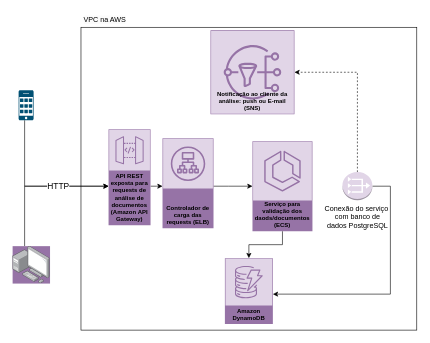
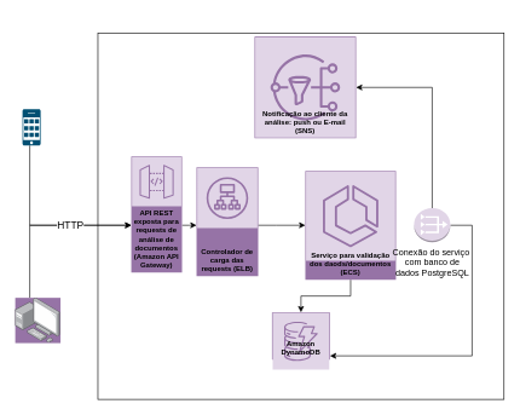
- <mxCell id="7" value="&lt;span style=&quot;color: rgb(0, 0, 0); font-family: Helvetica; font-size: 12px; font-style: normal; font-variant-ligatures: normal; font-variant-caps: normal; font-weight: 400; letter-spacing: normal; orphans: 2; text-align: center; text-indent: 0px; text-transform: none; widows: 2; word-spacing: 0px; -webkit-text-stroke-width: 0px; white-space: normal; background-color: rgb(251, 251, 251); text-decoration-thickness: initial; text-decoration-style: initial; text-decoration-color: initial; display: inline !important; float: none;&quot;&gt;VPC na AWS&lt;/span&gt;" style="text;html=1;align=center;verticalAlign=middle;whiteSpace=wrap;rounded=0;" vertex="1" parent="1"><mxGeometry x="134" y="20" width="80" height="25" as="geometry" /></mxCell>
- <mxCell id="11" style="edgeStyle=orthogonalEdgeStyle;rounded=0;orthogonalLoop=1;jettySize=auto;html=1;exitX=0.5;exitY=0;exitDx=0;exitDy=0;exitPerimeter=0;dashed=1;" edge="1" parent="1" source="14" target="16"><mxGeometry relative="1" as="geometry"><Array as="points"><mxPoint x="595" y="120" /></Array></mxGeometry></mxCell>
+ <mxCell id="11" style="edgeStyle=orthogonalEdgeStyle;rounded=0;orthogonalLoop=1;jettySize=auto;html=1;exitX=0.5;exitY=0;exitDx=0;exitDy=0;exitPerimeter=0;" edge="1" parent="1" source="14" target="16"><mxGeometry relative="1" as="geometry"><Array as="points"><mxPoint x="595" y="120" /></Array></mxGeometry></mxCell>
- <mxCell id="12" value="Serviço para validação dos daods/documentos (ECS)" style="sketch=0;outlineConnect=0;strokeColor=#9673a6;fillColor=#e1d5e7;dashed=0;verticalLabelPosition=middle;verticalAlign=bottom;align=center;html=1;whiteSpace=wrap;fontSize=10;fontStyle=1;spacing=3;shape=mxgraph.aws4.productIcon;prIcon=mxgraph.aws4.ecs;" vertex="1" parent="1"><mxGeometry x="420" y="235" width="100" height="150" as="geometry" /></mxCell>
+ <mxCell id="12" value="Serviço para validação dos daods/documentos (ECS)" style="sketch=0;outlineConnect=0;strokeColor=#9673a6;fillColor=#e1d5e7;dashed=0;verticalLabelPosition=middle;verticalAlign=bottom;align=center;html=1;whiteSpace=wrap;fontSize=10;fontStyle=1;spacing=3;shape=mxgraph.aws4.productIcon;prIcon=mxgraph.aws4.ecs;" vertex="1" parent="1"><mxGeometry x="420" y="235" width="125" height="150" as="geometry" /></mxCell>
- <mxCell id="15" value="Amazon DynamoDB" style="sketch=0;outlineConnect=0;strokeColor=#9673a6;fillColor=#e1d5e7;dashed=0;verticalLabelPosition=middle;verticalAlign=bottom;align=center;html=1;whiteSpace=wrap;fontSize=10;fontStyle=1;spacing=3;shape=mxgraph.aws4.productIcon;prIcon=mxgraph.aws4.dynamodb;" vertex="1" parent="1"><mxGeometry x="374" y="430" width="80" height="110" as="geometry" /></mxCell>
+ <mxCell id="15" value="Amazon DynamoDB" style="sketch=0;outlineConnect=0;strokeColor=#9673a6;fillColor=#e1d5e7;dashed=0;verticalLabelPosition=middle;verticalAlign=bottom;align=center;html=1;whiteSpace=wrap;fontSize=10;fontStyle=1;spacing=3;shape=mxgraph.aws4.productIcon;prIcon=mxgraph.aws4.dynamodb;" vertex="1" parent="1"><mxGeometry x="374" y="430" width="80" height="65" as="geometry" /></mxCell>
